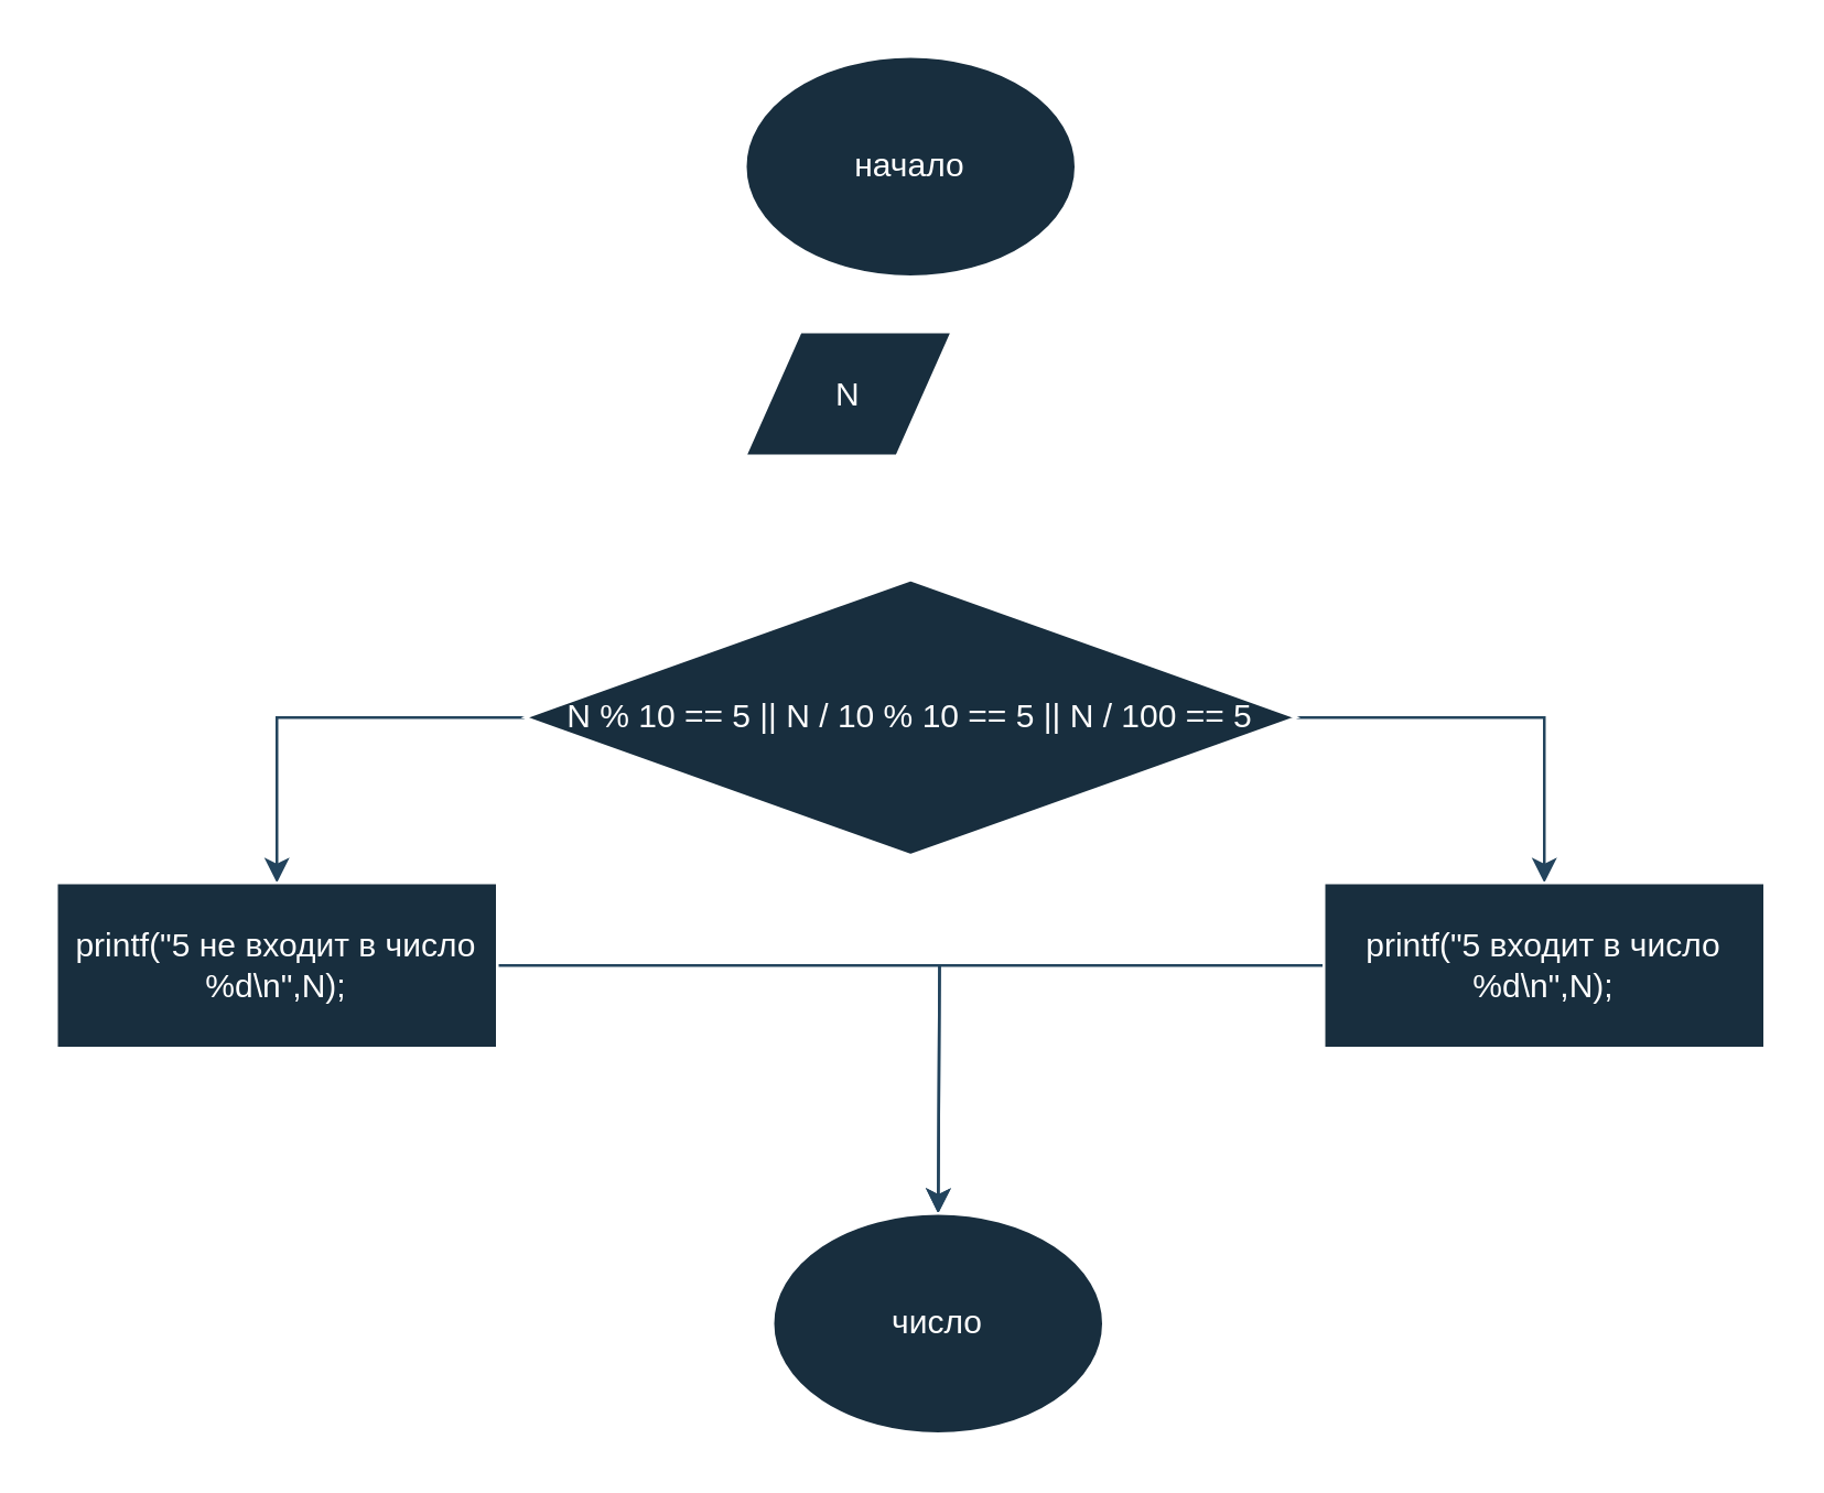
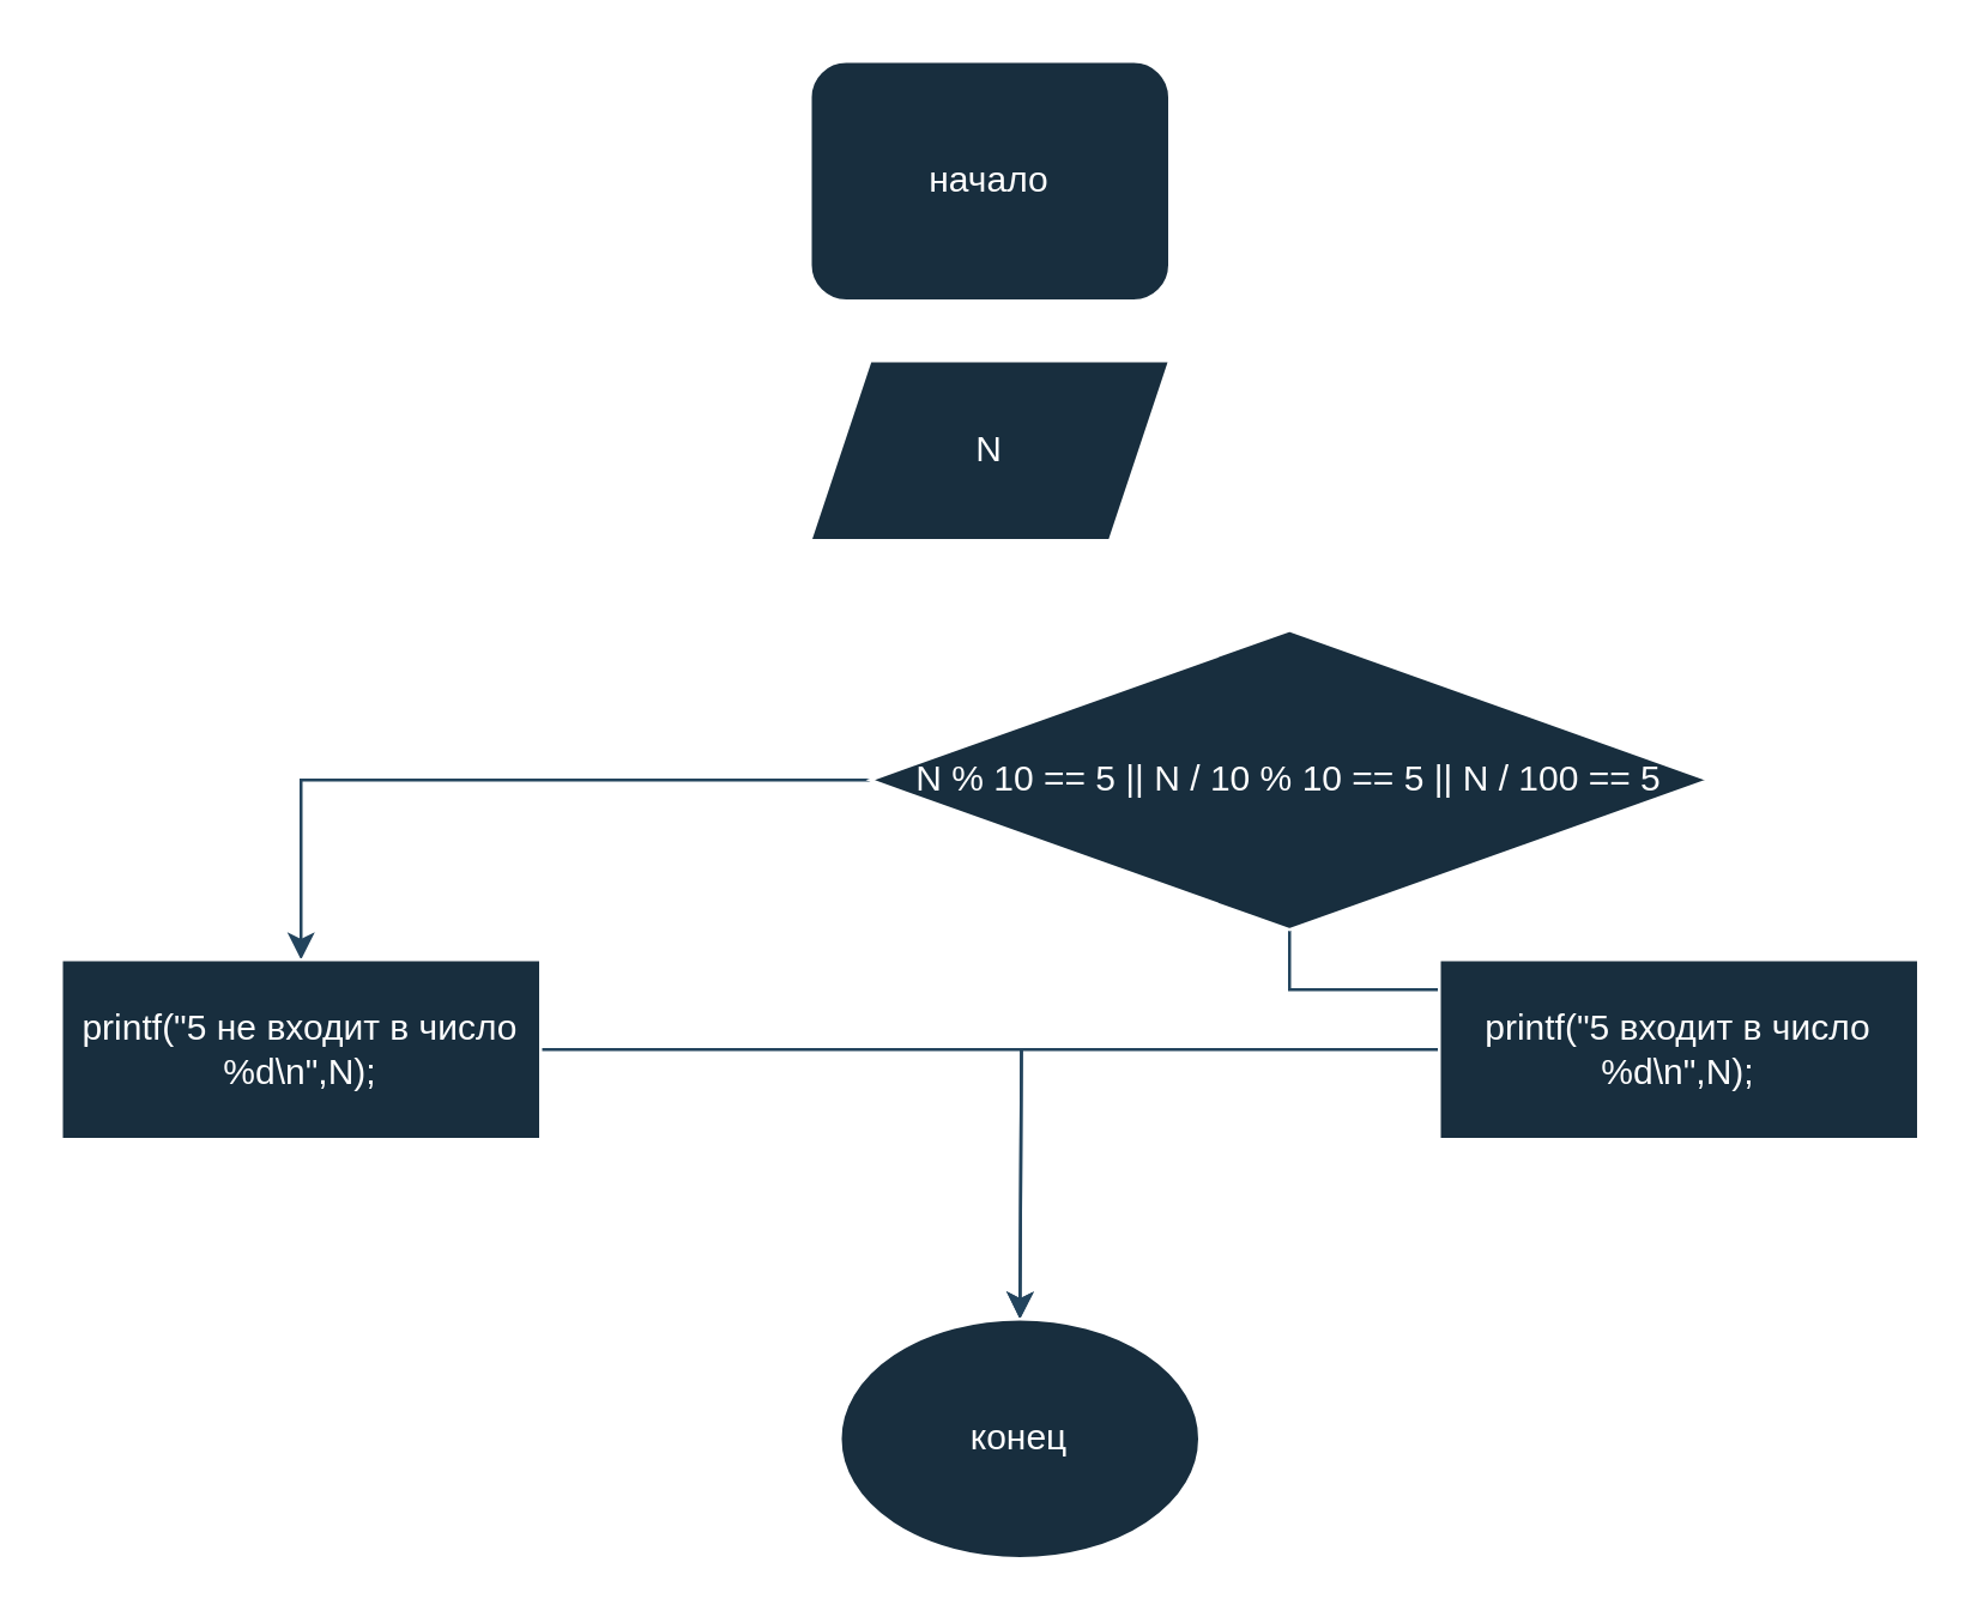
- <mxCell id="2" value="начало" style="ellipse;whiteSpace=wrap;html=1;fillColor=#182E3E;strokeColor=#FFFFFF;labelBackgroundColor=none;fontColor=#FFFFFF;" vertex="1" parent="1"><mxGeometry x="270" y="20" width="120" height="80" as="geometry" /></mxCell>
+ <mxCell id="2" value="начало" style="whiteSpace=wrap;html=1;fillColor=#182E3E;strokeColor=#FFFFFF;labelBackgroundColor=none;fontColor=#FFFFFF;rounded=1;" vertex="1" parent="1"><mxGeometry x="270" y="20" width="120" height="80" as="geometry" /></mxCell>
- <mxCell id="3" value="N" style="shape=parallelogram;perimeter=parallelogramPerimeter;whiteSpace=wrap;html=1;fixedSize=1;fillColor=#182E3E;strokeColor=#FFFFFF;labelBackgroundColor=none;fontColor=#FFFFFF;" vertex="1" parent="1"><mxGeometry x="270" y="120" width="75" height="45" as="geometry" /></mxCell>
+ <mxCell id="3" value="N" style="shape=parallelogram;perimeter=parallelogramPerimeter;whiteSpace=wrap;html=1;fixedSize=1;fillColor=#182E3E;strokeColor=#FFFFFF;labelBackgroundColor=none;fontColor=#FFFFFF;" vertex="1" parent="1"><mxGeometry x="270" y="120" width="120" height="60" as="geometry" /></mxCell>
- <mxCell id="6" value="N % 10 == 5 || N / 10 % 10 == 5 || N / 100 == 5" style="rhombus;whiteSpace=wrap;html=1;fillColor=#182E3E;strokeColor=#FFFFFF;labelBackgroundColor=none;fontColor=#FFFFFF;" vertex="1" parent="1"><mxGeometry x="190" y="210" width="280" height="100" as="geometry" /></mxCell>
+ <mxCell id="6" value="N % 10 == 5 || N / 10 % 10 == 5 || N / 100 == 5" style="rhombus;whiteSpace=wrap;html=1;fillColor=#182E3E;strokeColor=#FFFFFF;labelBackgroundColor=none;fontColor=#FFFFFF;" vertex="1" parent="1"><mxGeometry x="290" y="210" width="280" height="100" as="geometry" /></mxCell>
- <mxCell id="12" value="число" style="ellipse;whiteSpace=wrap;html=1;fillColor=#182E3E;strokeColor=#FFFFFF;labelBackgroundColor=none;fontColor=#FFFFFF;" vertex="1" parent="1"><mxGeometry x="280" y="440" width="120" height="80" as="geometry" /></mxCell>
+ <mxCell id="12" value="конец" style="ellipse;whiteSpace=wrap;html=1;fillColor=#182E3E;strokeColor=#FFFFFF;labelBackgroundColor=none;fontColor=#FFFFFF;" vertex="1" parent="1"><mxGeometry x="280" y="440" width="120" height="80" as="geometry" /></mxCell>
